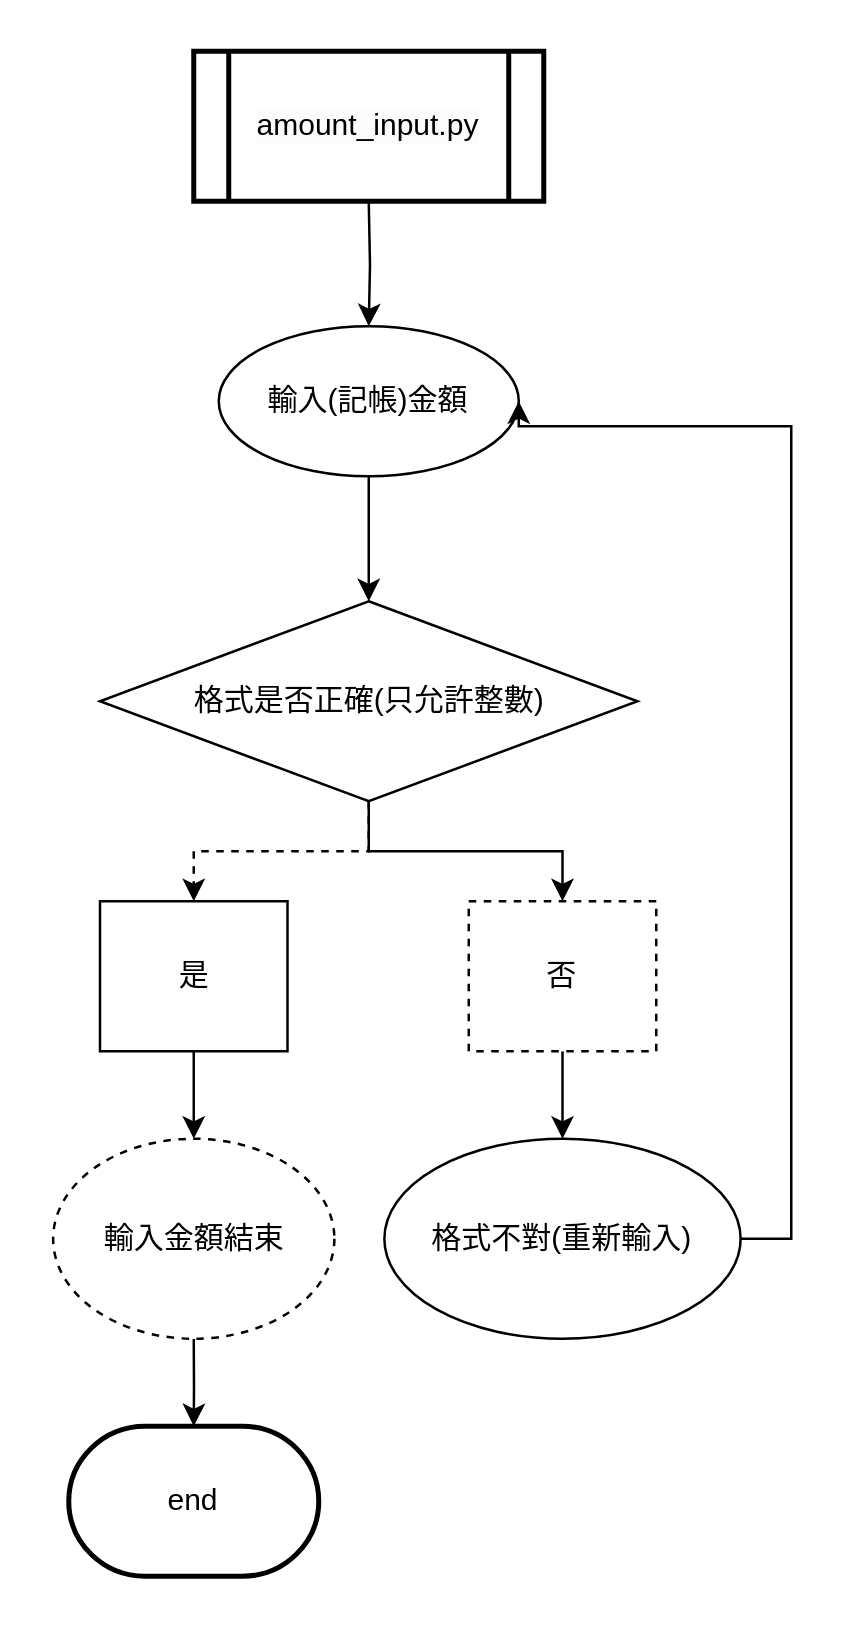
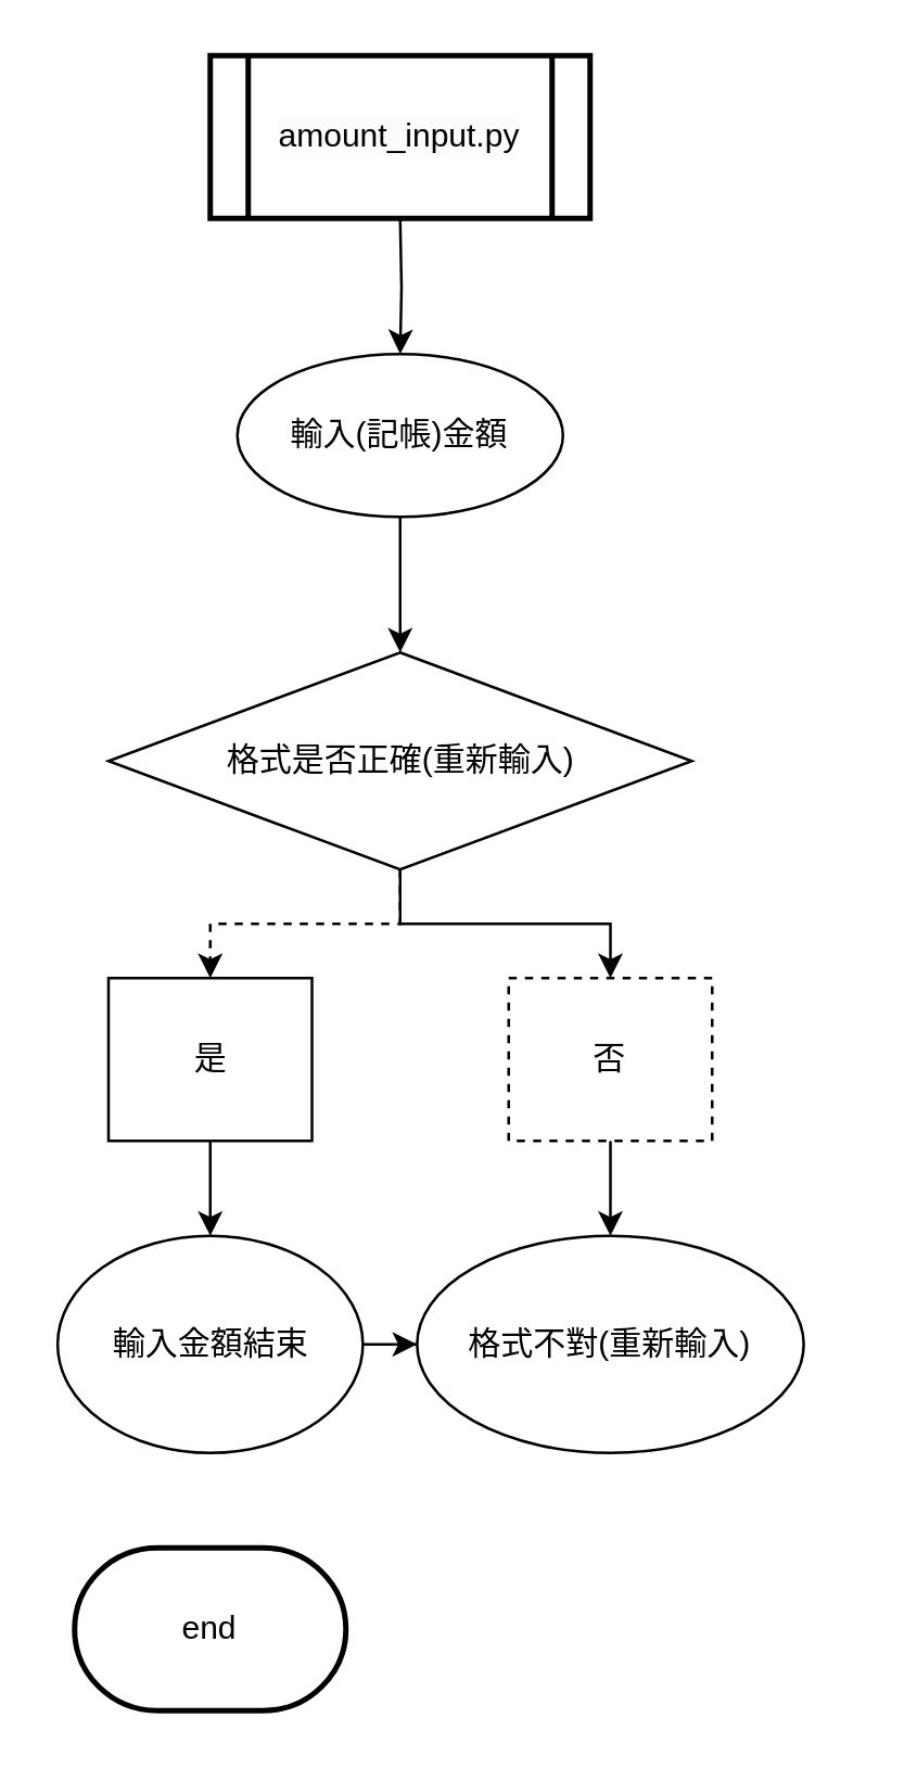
- <mxCell id="7" value="&lt;font style=&quot;vertical-align: inherit;&quot;&gt;&lt;font style=&quot;vertical-align: inherit;&quot;&gt;&lt;font style=&quot;vertical-align: inherit;&quot;&gt;&lt;font style=&quot;vertical-align: inherit;&quot;&gt;格式是否正確(只允許整數)&lt;/font&gt;&lt;/font&gt;&lt;/font&gt;&lt;/font&gt;" style="rhombus;whiteSpace=wrap;html=1;" vertex="1" parent="1"><mxGeometry x="39.5" y="240" width="215" height="80" as="geometry" /></mxCell>
+ <mxCell id="7" value="&lt;font style=&quot;vertical-align: inherit;&quot;&gt;&lt;font style=&quot;vertical-align: inherit;&quot;&gt;&lt;font style=&quot;vertical-align: inherit;&quot;&gt;&lt;font style=&quot;vertical-align: inherit;&quot;&gt;格式是否正確(重新輸入)&lt;/font&gt;&lt;/font&gt;&lt;/font&gt;&lt;/font&gt;" style="rhombus;whiteSpace=wrap;html=1;" vertex="1" parent="1"><mxGeometry x="39.5" y="240" width="215" height="80" as="geometry" /></mxCell>
- <mxCell id="14" value="" style="edgeStyle=orthogonalEdgeStyle;rounded=0;orthogonalLoop=1;jettySize=auto;html=1;entryX=1;entryY=0.5;entryDx=0;entryDy=0;exitX=1;exitY=0.5;exitDx=0;exitDy=0;" edge="1" parent="1" source="15" target="4"><mxGeometry relative="1" as="geometry"><mxPoint x="316" y="542.957" as="sourcePoint" /><mxPoint x="246" y="170" as="targetPoint" /><Array as="points"><mxPoint x="316" y="495" /><mxPoint x="316" y="170" /></Array></mxGeometry></mxCell>
- <mxCell id="11" value="輸入金額結束" style="ellipse;whiteSpace=wrap;html=1;dashed=1;" vertex="1" parent="1"><mxGeometry x="20.75" y="455" width="112.5" height="80" as="geometry" /></mxCell>
+ <mxCell id="11" value="輸入金額結束" style="ellipse;whiteSpace=wrap;html=1;" vertex="1" parent="1"><mxGeometry x="20.75" y="455" width="112.5" height="80" as="geometry" /></mxCell>
- <mxCell id="10" value="" style="edgeStyle=orthogonalEdgeStyle;rounded=0;orthogonalLoop=1;jettySize=auto;html=1;entryX=0.5;entryY=0;entryDx=0;entryDy=0;entryPerimeter=0;" edge="1" parent="1" source="11" target="16"><mxGeometry relative="1" as="geometry"><mxPoint x="77" y="615" as="targetPoint" /></mxGeometry></mxCell>
+ <mxCell id="10" value="" style="edgeStyle=orthogonalEdgeStyle;rounded=0;orthogonalLoop=1;jettySize=auto;html=1;" edge="1" parent="1" source="11" target="15"><mxGeometry relative="1" as="geometry"><mxPoint x="77" y="615" as="targetPoint" /></mxGeometry></mxCell>
